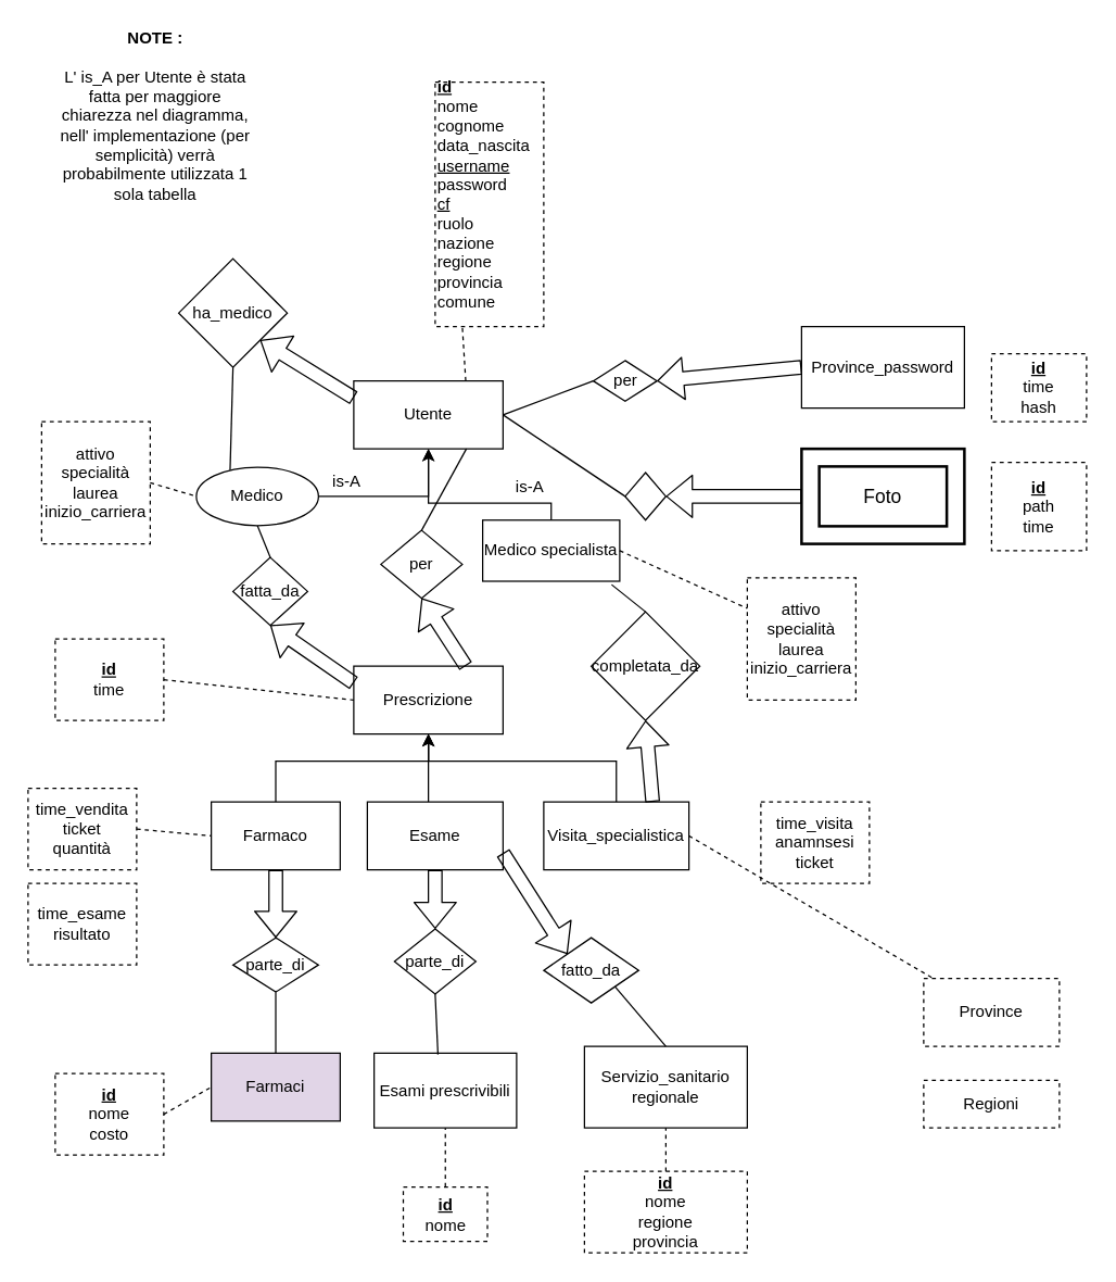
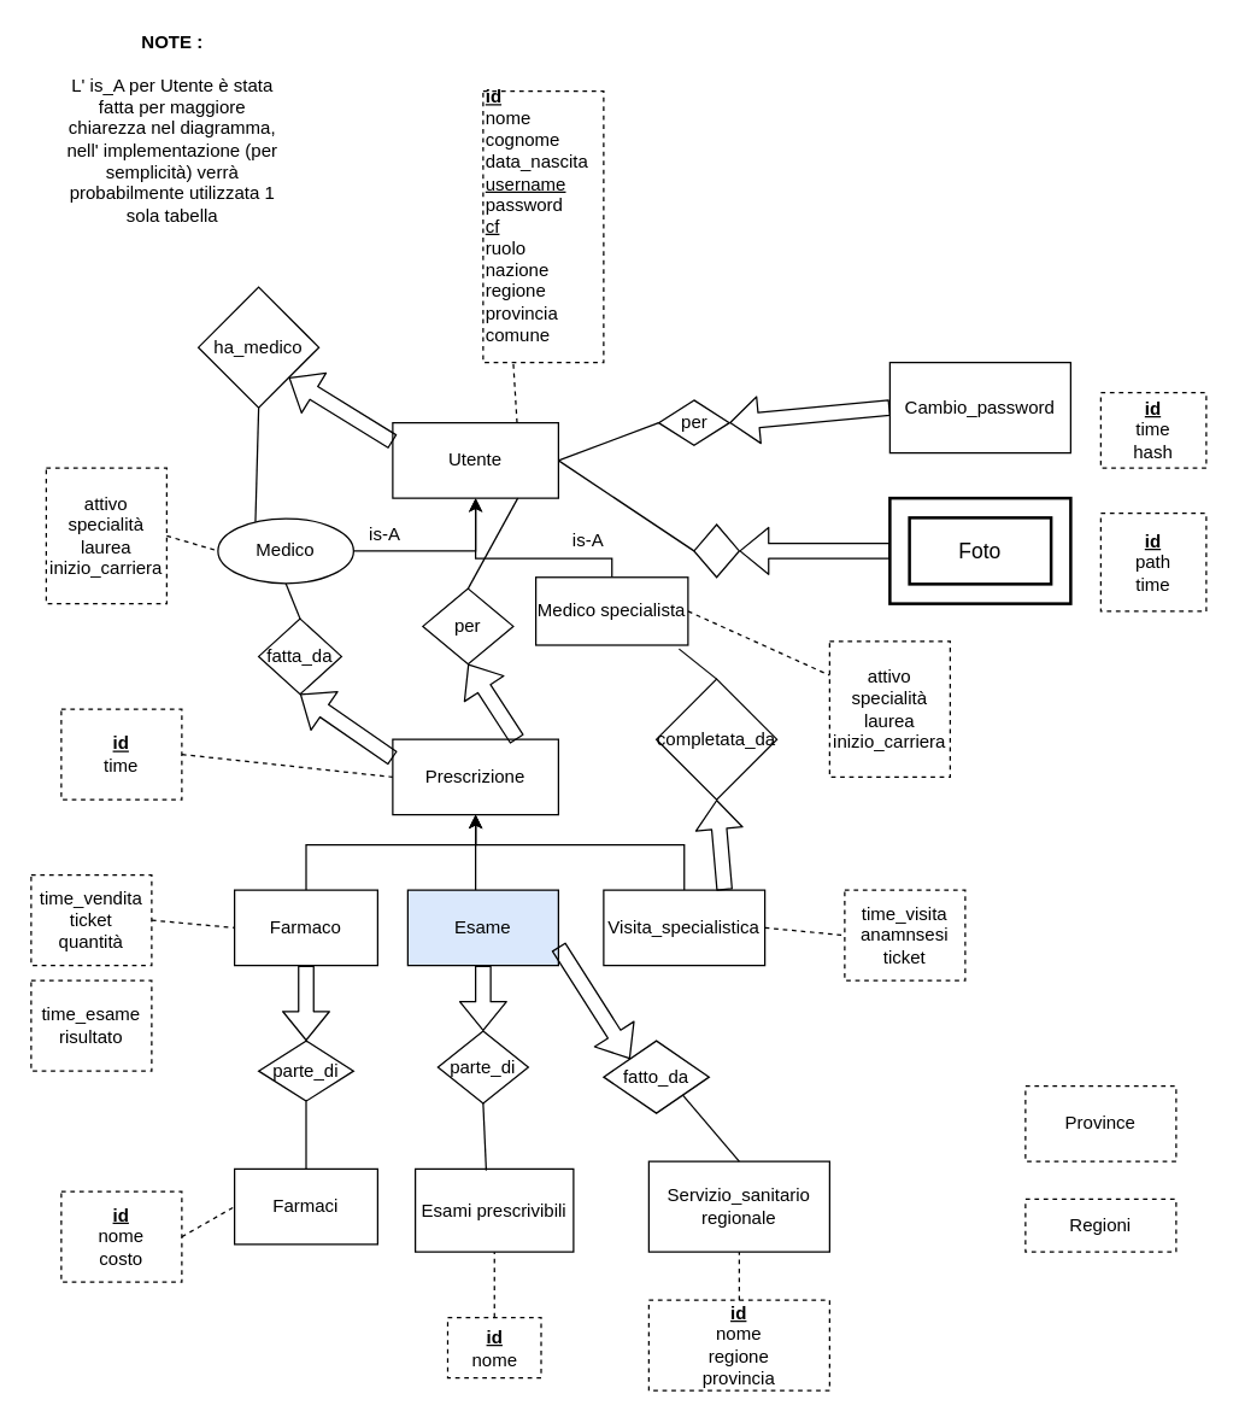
- <mxCell id="29" value="Province_password" style="rounded=0;whiteSpace=wrap;html=1;" parent="1" vertex="1"><mxGeometry x="590" y="240" width="120" height="60" as="geometry" /></mxCell>
+ <mxCell id="29" value="Cambio_password" style="rounded=0;whiteSpace=wrap;html=1;" parent="1" vertex="1"><mxGeometry x="590" y="240" width="120" height="60" as="geometry" /></mxCell>
- <mxCell id="18" value="Esame" style="rounded=0;whiteSpace=wrap;html=1;" parent="1" vertex="1"><mxGeometry x="270" y="590" width="100" height="50" as="geometry" /></mxCell>
+ <mxCell id="18" value="Esame" style="rounded=0;whiteSpace=wrap;html=1;fillColor=#dae8fc;" parent="1" vertex="1"><mxGeometry x="270" y="590" width="100" height="50" as="geometry" /></mxCell>
- <mxCell id="64" value="" style="endArrow=none;dashed=1;html=1;exitX=1;exitY=0.5;exitDx=0;exitDy=0;" parent="1" source="20" target="70" edge="1"><mxGeometry width="50" height="50" relative="1" as="geometry"><mxPoint x="520" y="720" as="sourcePoint" /><mxPoint x="570" y="670" as="targetPoint" /></mxGeometry></mxCell>
+ <mxCell id="64" value="" style="endArrow=none;dashed=1;html=1;entryX=0;entryY=0.5;entryDx=0;entryDy=0;exitX=1;exitY=0.5;exitDx=0;exitDy=0;" parent="1" source="20" target="60" edge="1"><mxGeometry width="50" height="50" relative="1" as="geometry"><mxPoint x="520" y="720" as="sourcePoint" /><mxPoint x="570" y="670" as="targetPoint" /></mxGeometry></mxCell>
- <mxCell id="21" value="Farmaci" style="rounded=0;whiteSpace=wrap;html=1;fillColor=#e1d5e7;" parent="1" vertex="1"><mxGeometry x="155" y="775" width="95" height="50" as="geometry" /></mxCell>
+ <mxCell id="21" value="Farmaci" style="rounded=0;whiteSpace=wrap;html=1;" parent="1" vertex="1"><mxGeometry x="155" y="775" width="95" height="50" as="geometry" /></mxCell>
